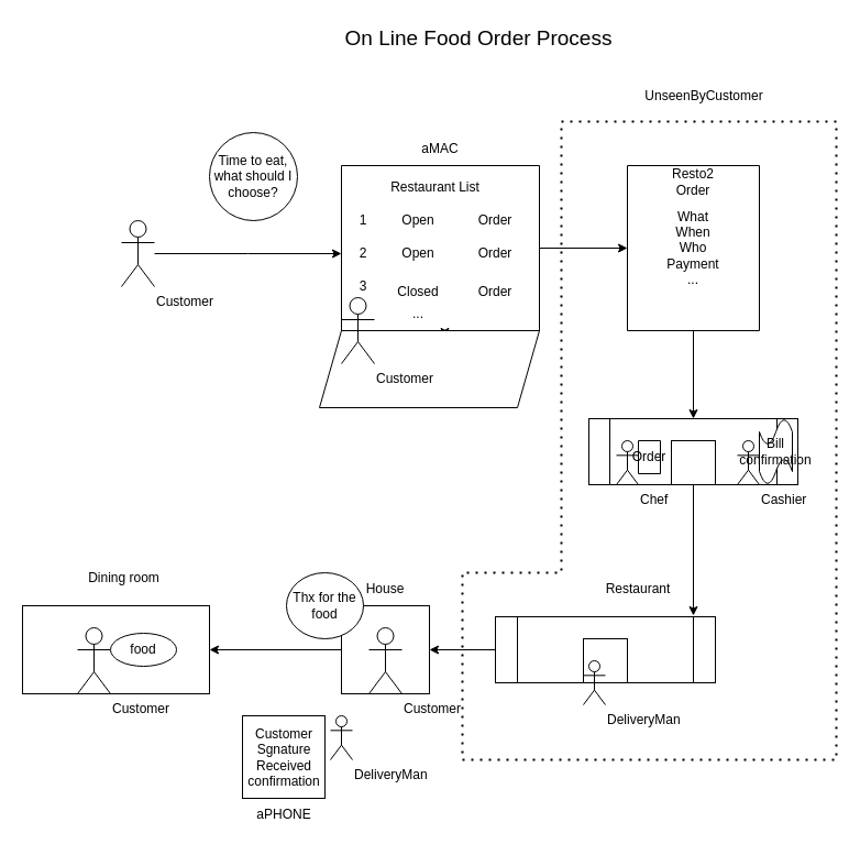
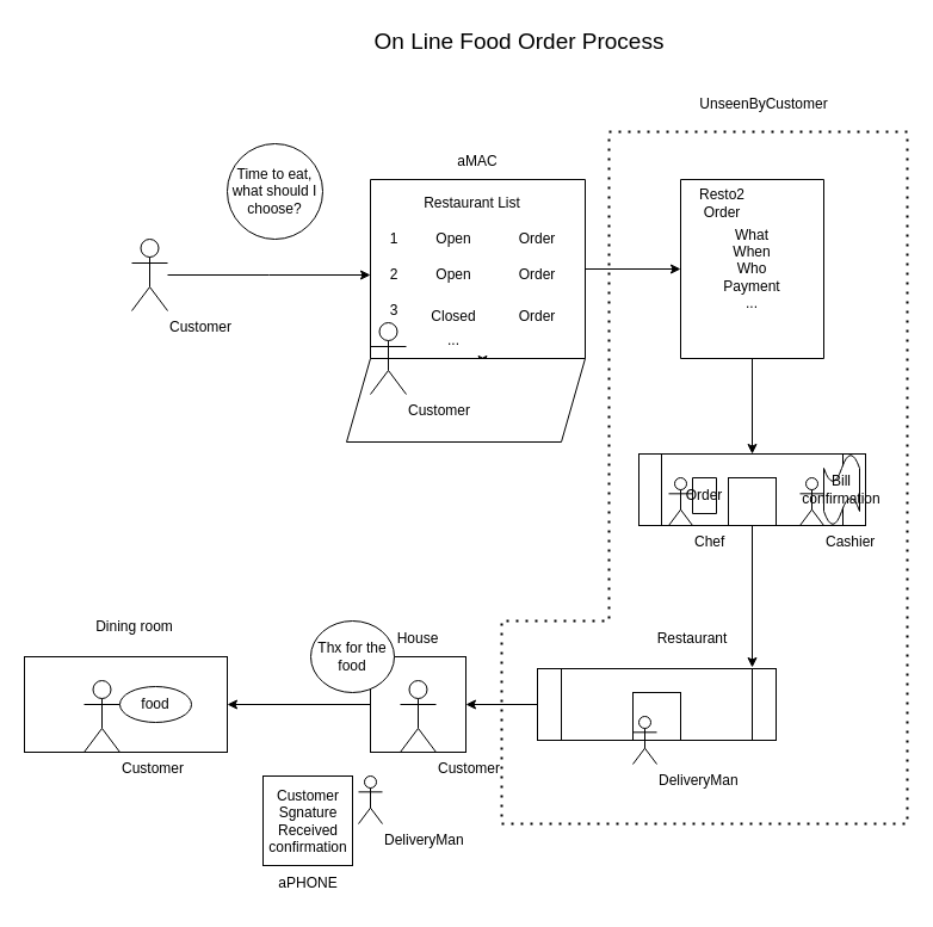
- <mxCell id="38" value="Resto2 Order" style="text;html=1;strokeColor=none;fillColor=none;align=center;verticalAlign=middle;whiteSpace=wrap;rounded=0;" vertex="1" parent="37"><mxGeometry x="30" width="60" height="30" as="geometry" /></mxCell>
+ <mxCell id="38" value="Resto2 Order" style="text;html=1;strokeColor=none;fillColor=none;align=center;verticalAlign=middle;whiteSpace=wrap;rounded=0;" vertex="1" parent="37"><mxGeometry x="5" y="5" width="60" height="30" as="geometry" /></mxCell>
